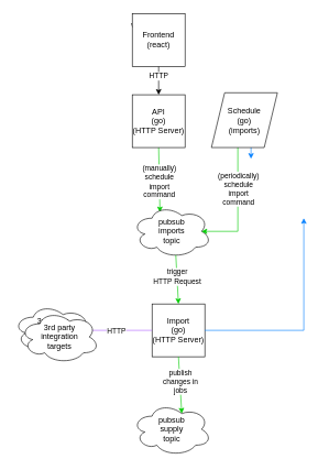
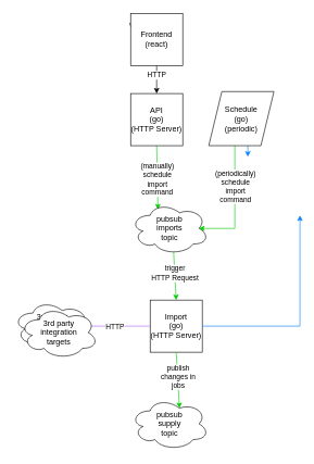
- <mxCell id="20" value="&lt;div&gt;Schedule&lt;/div&gt;&lt;div&gt;(go)&lt;/div&gt;&lt;div&gt;(imports)&lt;/div&gt;" style="shape=parallelogram;perimeter=parallelogramPerimeter;whiteSpace=wrap;html=1;fixedSize=1;" vertex="1" parent="1"><mxGeometry x="320" y="140" width="100" height="83" as="geometry" /></mxCell>
+ <mxCell id="20" value="&lt;div&gt;Schedule&lt;/div&gt;&lt;div&gt;(go)&lt;/div&gt;&lt;div&gt;(periodic)&lt;/div&gt;" style="shape=parallelogram;perimeter=parallelogramPerimeter;whiteSpace=wrap;html=1;fixedSize=1;" vertex="1" parent="1"><mxGeometry x="320" y="140" width="100" height="83" as="geometry" /></mxCell>
